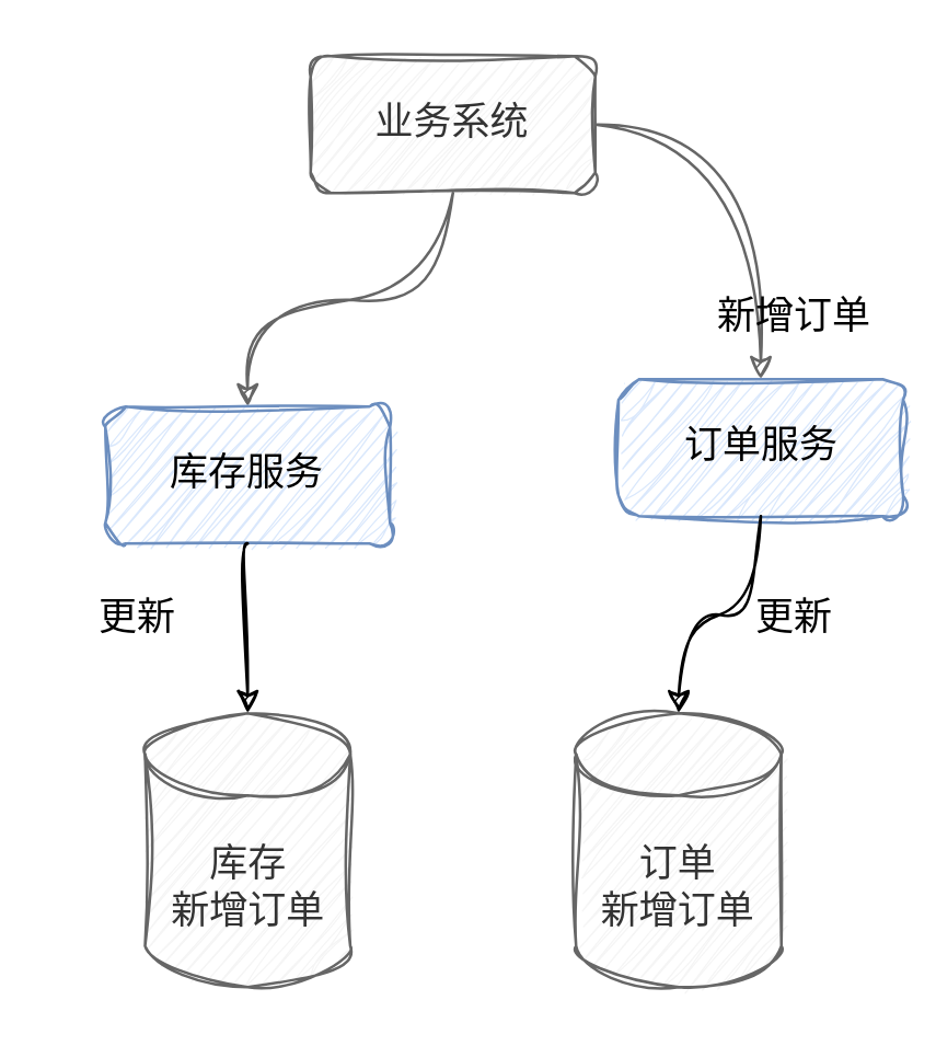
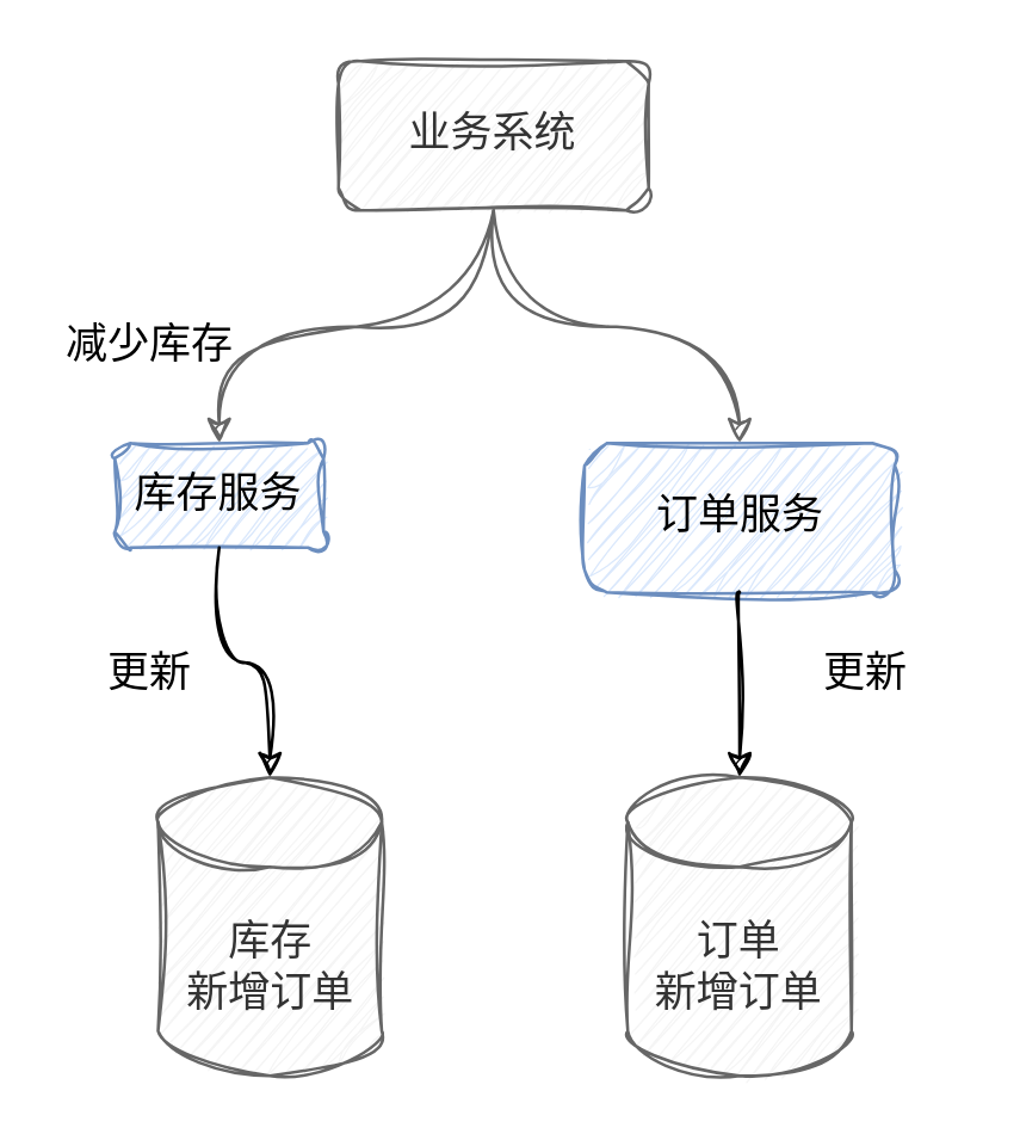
+ <mxCell id="5" value="减少库存" style="text;html=1;strokeColor=none;fillColor=none;align=center;verticalAlign=middle;whiteSpace=wrap;rounded=0;fontSize=14;fontStyle=0;movable=0;resizable=0;rotatable=0;deletable=0;editable=0;locked=1;connectable=0;" parent="1" vertex="1"><mxGeometry x="20" y="100" width="60" height="30" as="geometry" /></mxCell>
- <mxCell id="6" value="新增订单" style="text;html=1;strokeColor=none;fillColor=none;align=center;verticalAlign=middle;whiteSpace=wrap;rounded=0;fontSize=14;fontStyle=0;movable=0;resizable=0;rotatable=0;deletable=0;editable=0;locked=1;connectable=0;" parent="1" vertex="1"><mxGeometry x="260" y="100" width="60" height="30" as="geometry" /></mxCell>
- <mxCell id="12" value="订单服务" style="rounded=1;whiteSpace=wrap;html=1;sketch=1;curveFitting=1;jiggle=2;fontFamily=Tahoma;fontStyle=0;labelBackgroundColor=none;fillColor=#dae8fc;strokeColor=#6c8ebf;fontSize=14;movable=0;resizable=0;rotatable=0;deletable=0;editable=0;locked=1;connectable=0;" parent="1" vertex="1"><mxGeometry x="225.5" y="138" width="104" height="50" as="geometry" /></mxCell>
+ <mxCell id="12" value="订单服务" style="rounded=1;whiteSpace=wrap;html=1;sketch=1;curveFitting=1;jiggle=2;fontFamily=Tahoma;fontStyle=0;labelBackgroundColor=none;fillColor=#dae8fc;strokeColor=#6c8ebf;fontSize=14;movable=0;resizable=0;rotatable=0;deletable=0;editable=0;locked=1;connectable=0;" parent="1" vertex="1"><mxGeometry x="195.5" y="148" width="104" height="50" as="geometry" /></mxCell>
- <mxCell id="11" value="库存服务" style="rounded=1;whiteSpace=wrap;html=1;sketch=1;curveFitting=1;jiggle=2;fontFamily=Tahoma;fontStyle=0;labelBackgroundColor=none;fillColor=#dae8fc;strokeColor=#6c8ebf;fontSize=14;movable=0;resizable=0;rotatable=0;deletable=0;editable=0;locked=1;connectable=0;" parent="1" vertex="1"><mxGeometry x="38" y="148" width="104" height="50" as="geometry" /></mxCell>
+ <mxCell id="11" value="库存服务" style="rounded=1;whiteSpace=wrap;html=1;sketch=1;curveFitting=1;jiggle=2;fontFamily=Tahoma;fontStyle=0;labelBackgroundColor=none;fillColor=#dae8fc;strokeColor=#6c8ebf;fontSize=14;movable=0;resizable=0;rotatable=0;deletable=0;editable=0;locked=1;connectable=0;" parent="1" vertex="1"><mxGeometry x="38" y="148" width="70" height="35" as="geometry" /></mxCell>
